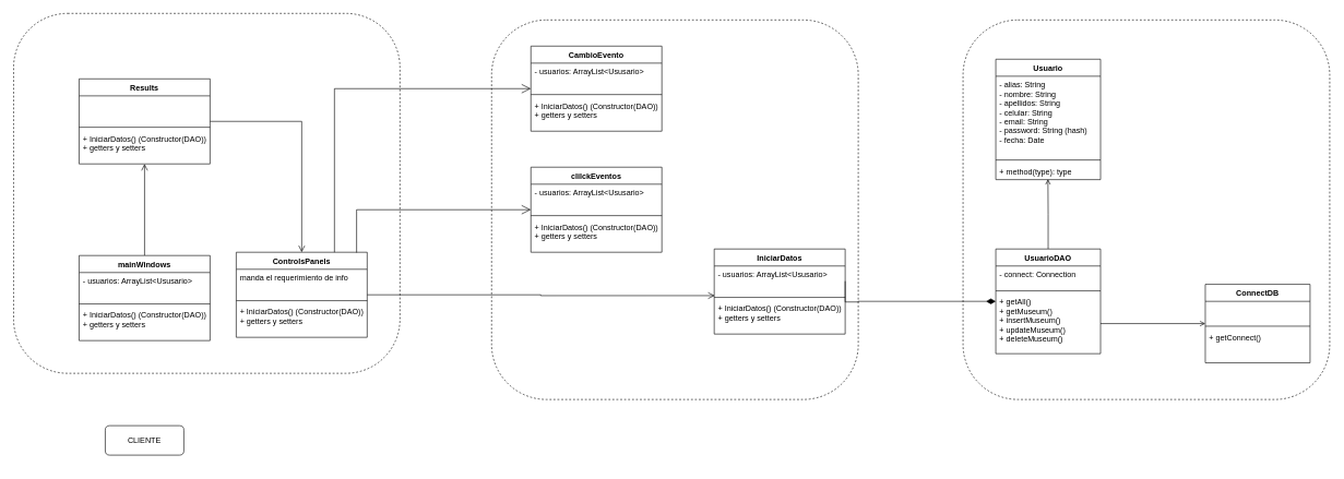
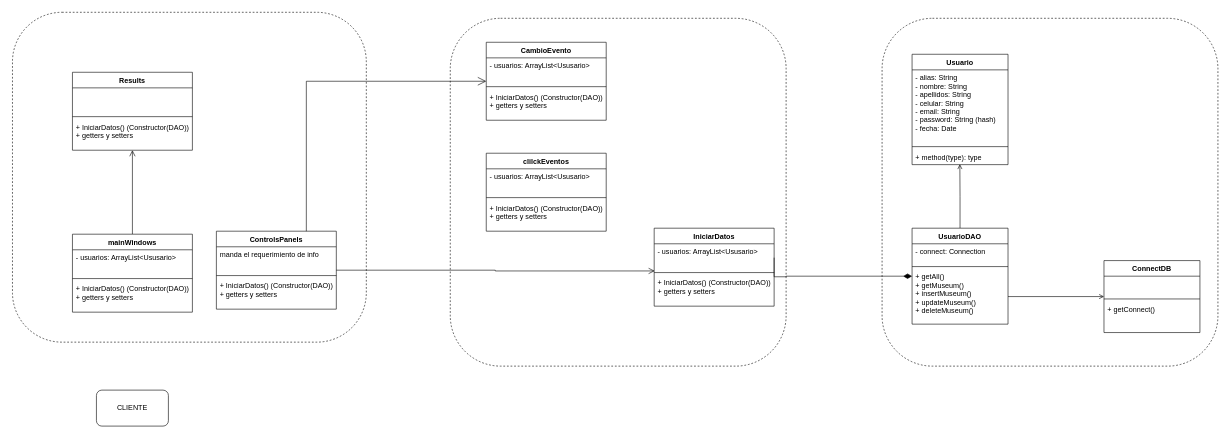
- <mxCell id="30" style="edgeStyle=orthogonalEdgeStyle;rounded=0;jumpSize=10;orthogonalLoop=1;jettySize=auto;html=1;startArrow=none;startFill=0;endArrow=open;endFill=0;startSize=12;endSize=8;" parent="1" source="31" target="36" edge="1"><mxGeometry relative="1" as="geometry" /></mxCell>
- <mxCell id="45" style="edgeStyle=orthogonalEdgeStyle;rounded=0;jumpSize=10;orthogonalLoop=1;jettySize=auto;html=1;entryX=0.919;entryY=0.004;entryDx=0;entryDy=0;entryPerimeter=0;startArrow=open;startFill=0;endArrow=none;endFill=0;startSize=12;endSize=8;" parent="1" source="46" target="36" edge="1"><mxGeometry relative="1" as="geometry" /></mxCell>
- <mxCell id="50" value="CLIENTE" style="rounded=1;whiteSpace=wrap;html=1;" parent="1" vertex="1"><mxGeometry x="160" y="650" width="120" height="45" as="geometry" /></mxCell>
+ <mxCell id="50" value="CLIENTE" style="rounded=1;whiteSpace=wrap;html=1;" parent="1" vertex="1"><mxGeometry x="160" y="650" width="120" height="60" as="geometry" /></mxCell>
